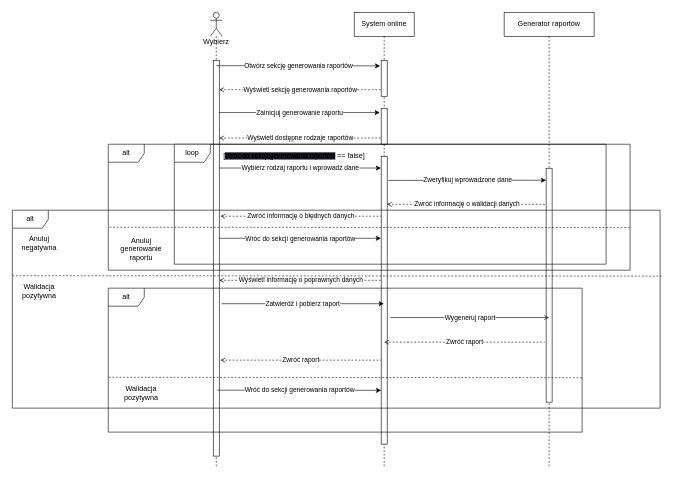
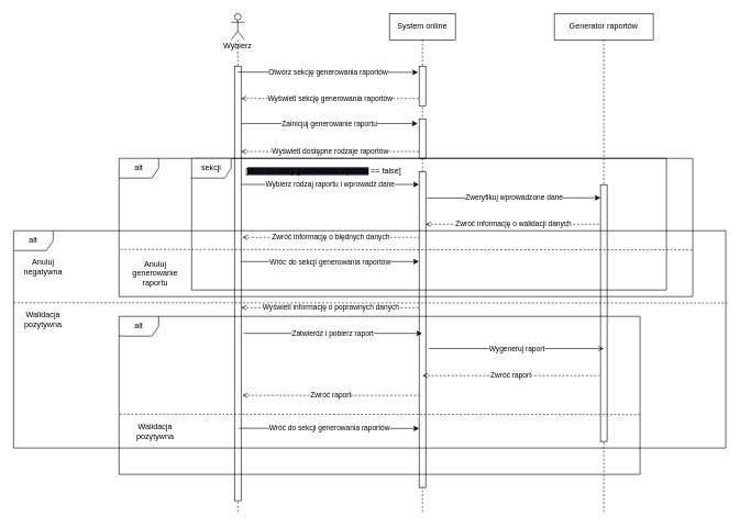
- <mxCell id="31" value="loop" style="shape=umlFrame;whiteSpace=wrap;html=1;" parent="1" vertex="1"><mxGeometry x="290" y="240" width="720" height="200" as="geometry" /></mxCell>
+ <mxCell id="31" value="sekcji" style="shape=umlFrame;whiteSpace=wrap;html=1;" parent="1" vertex="1"><mxGeometry x="290" y="240" width="720" height="200" as="geometry" /></mxCell>
